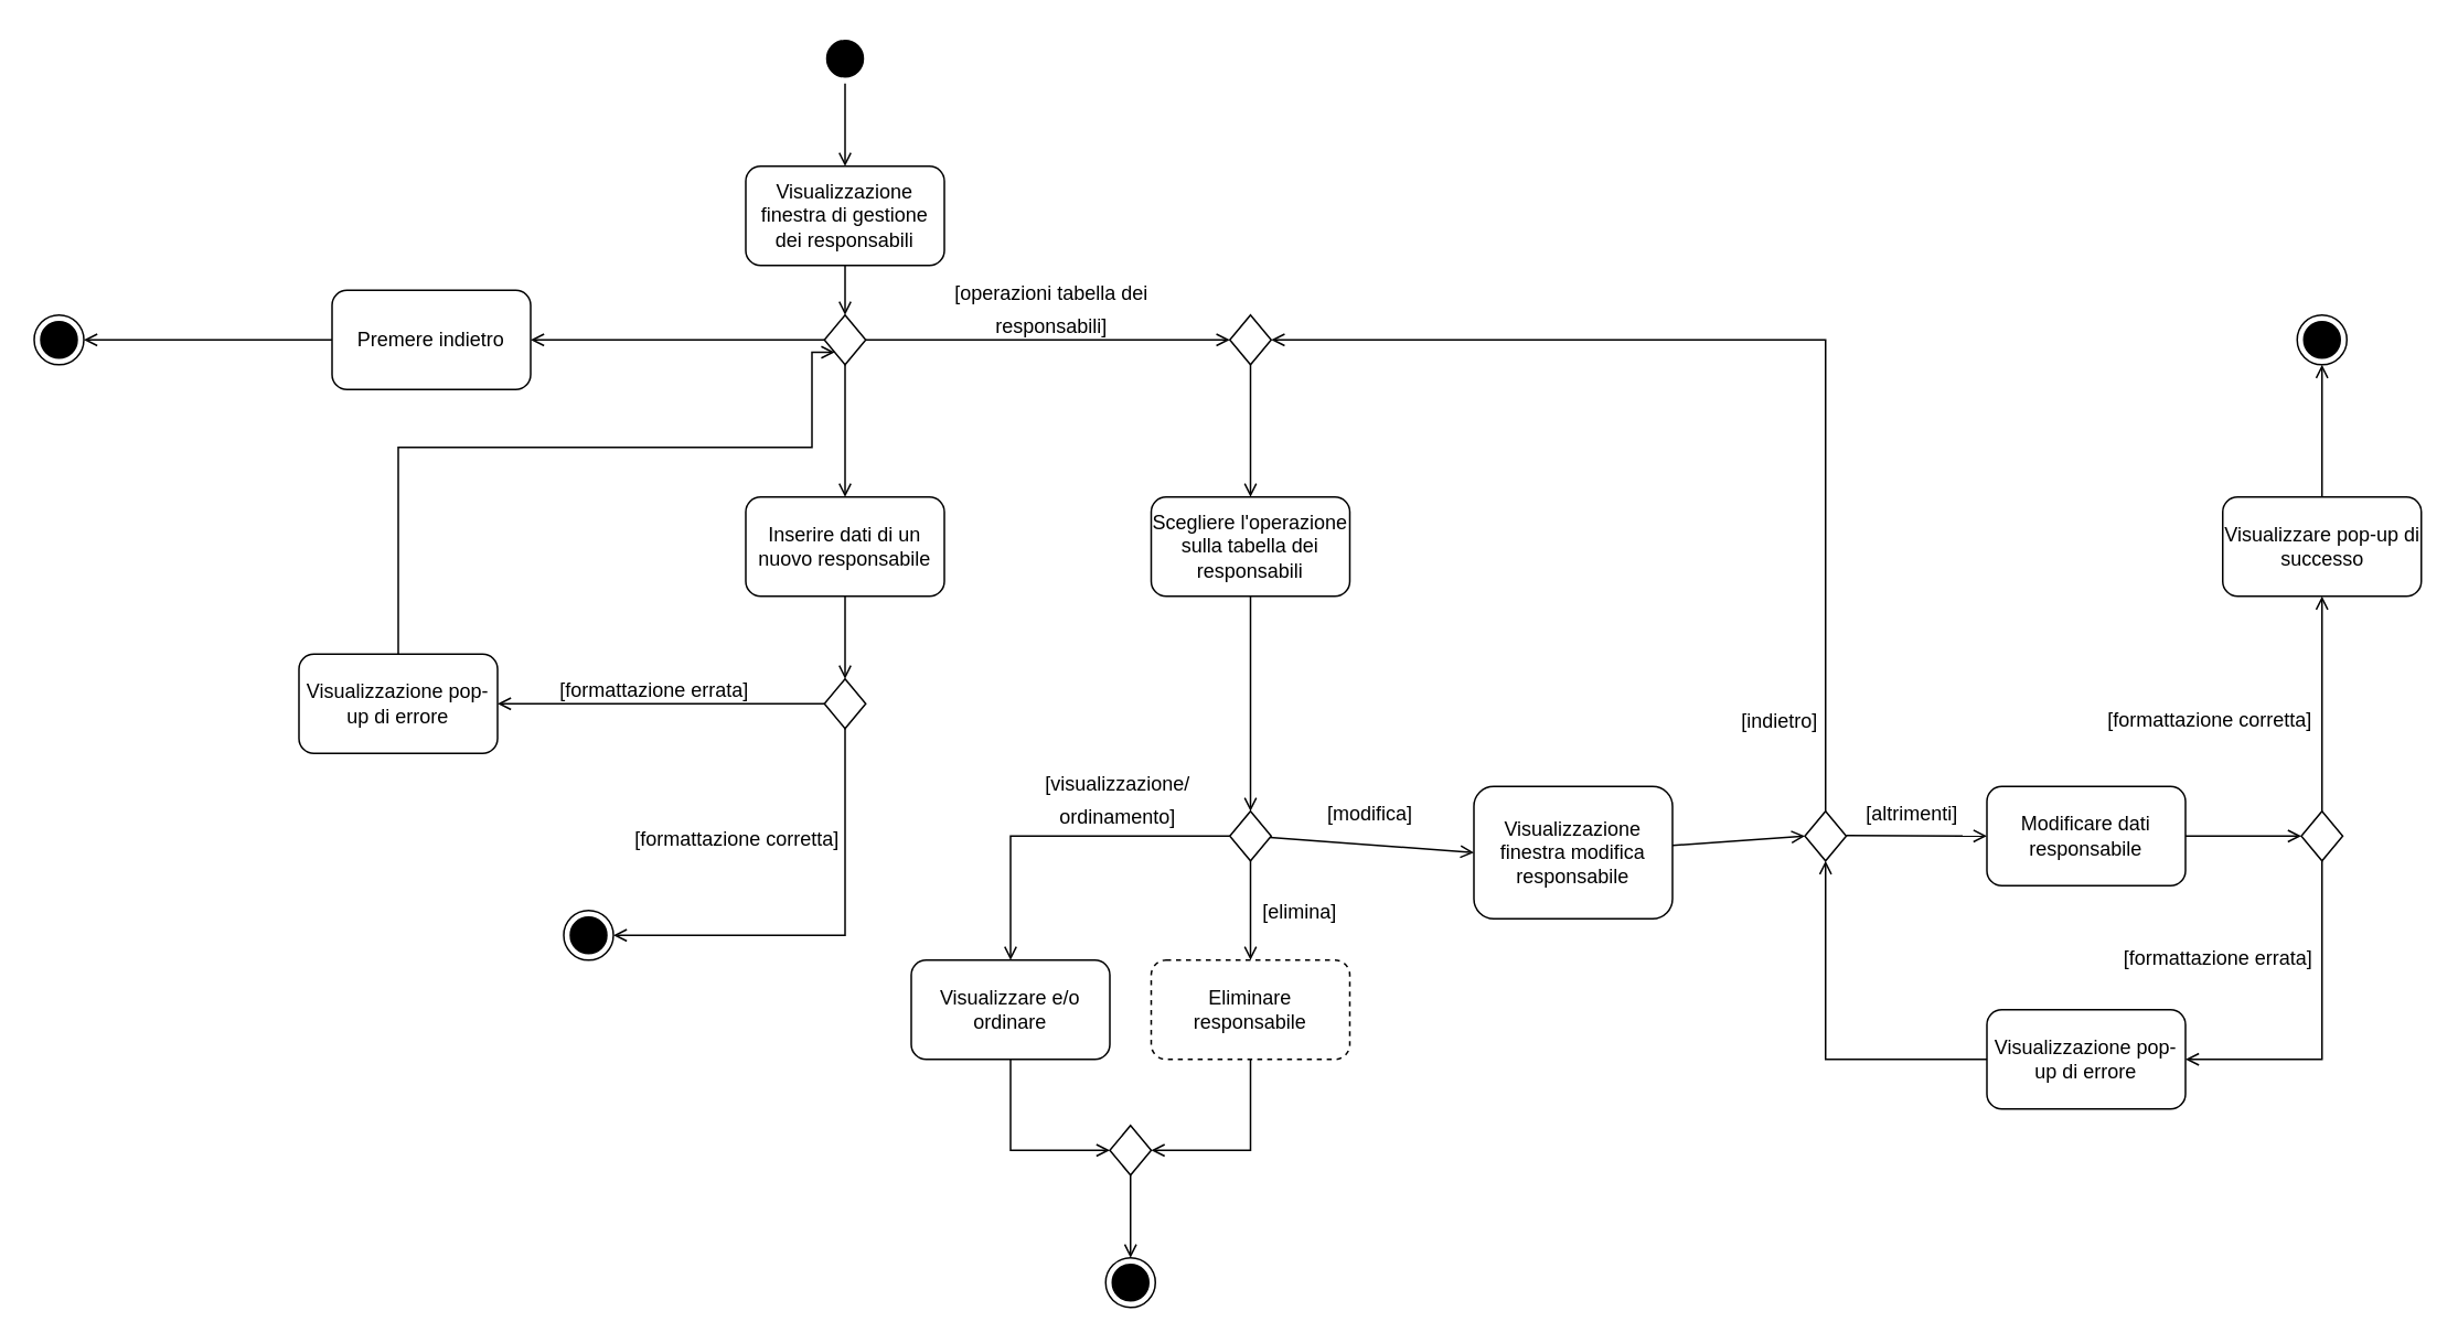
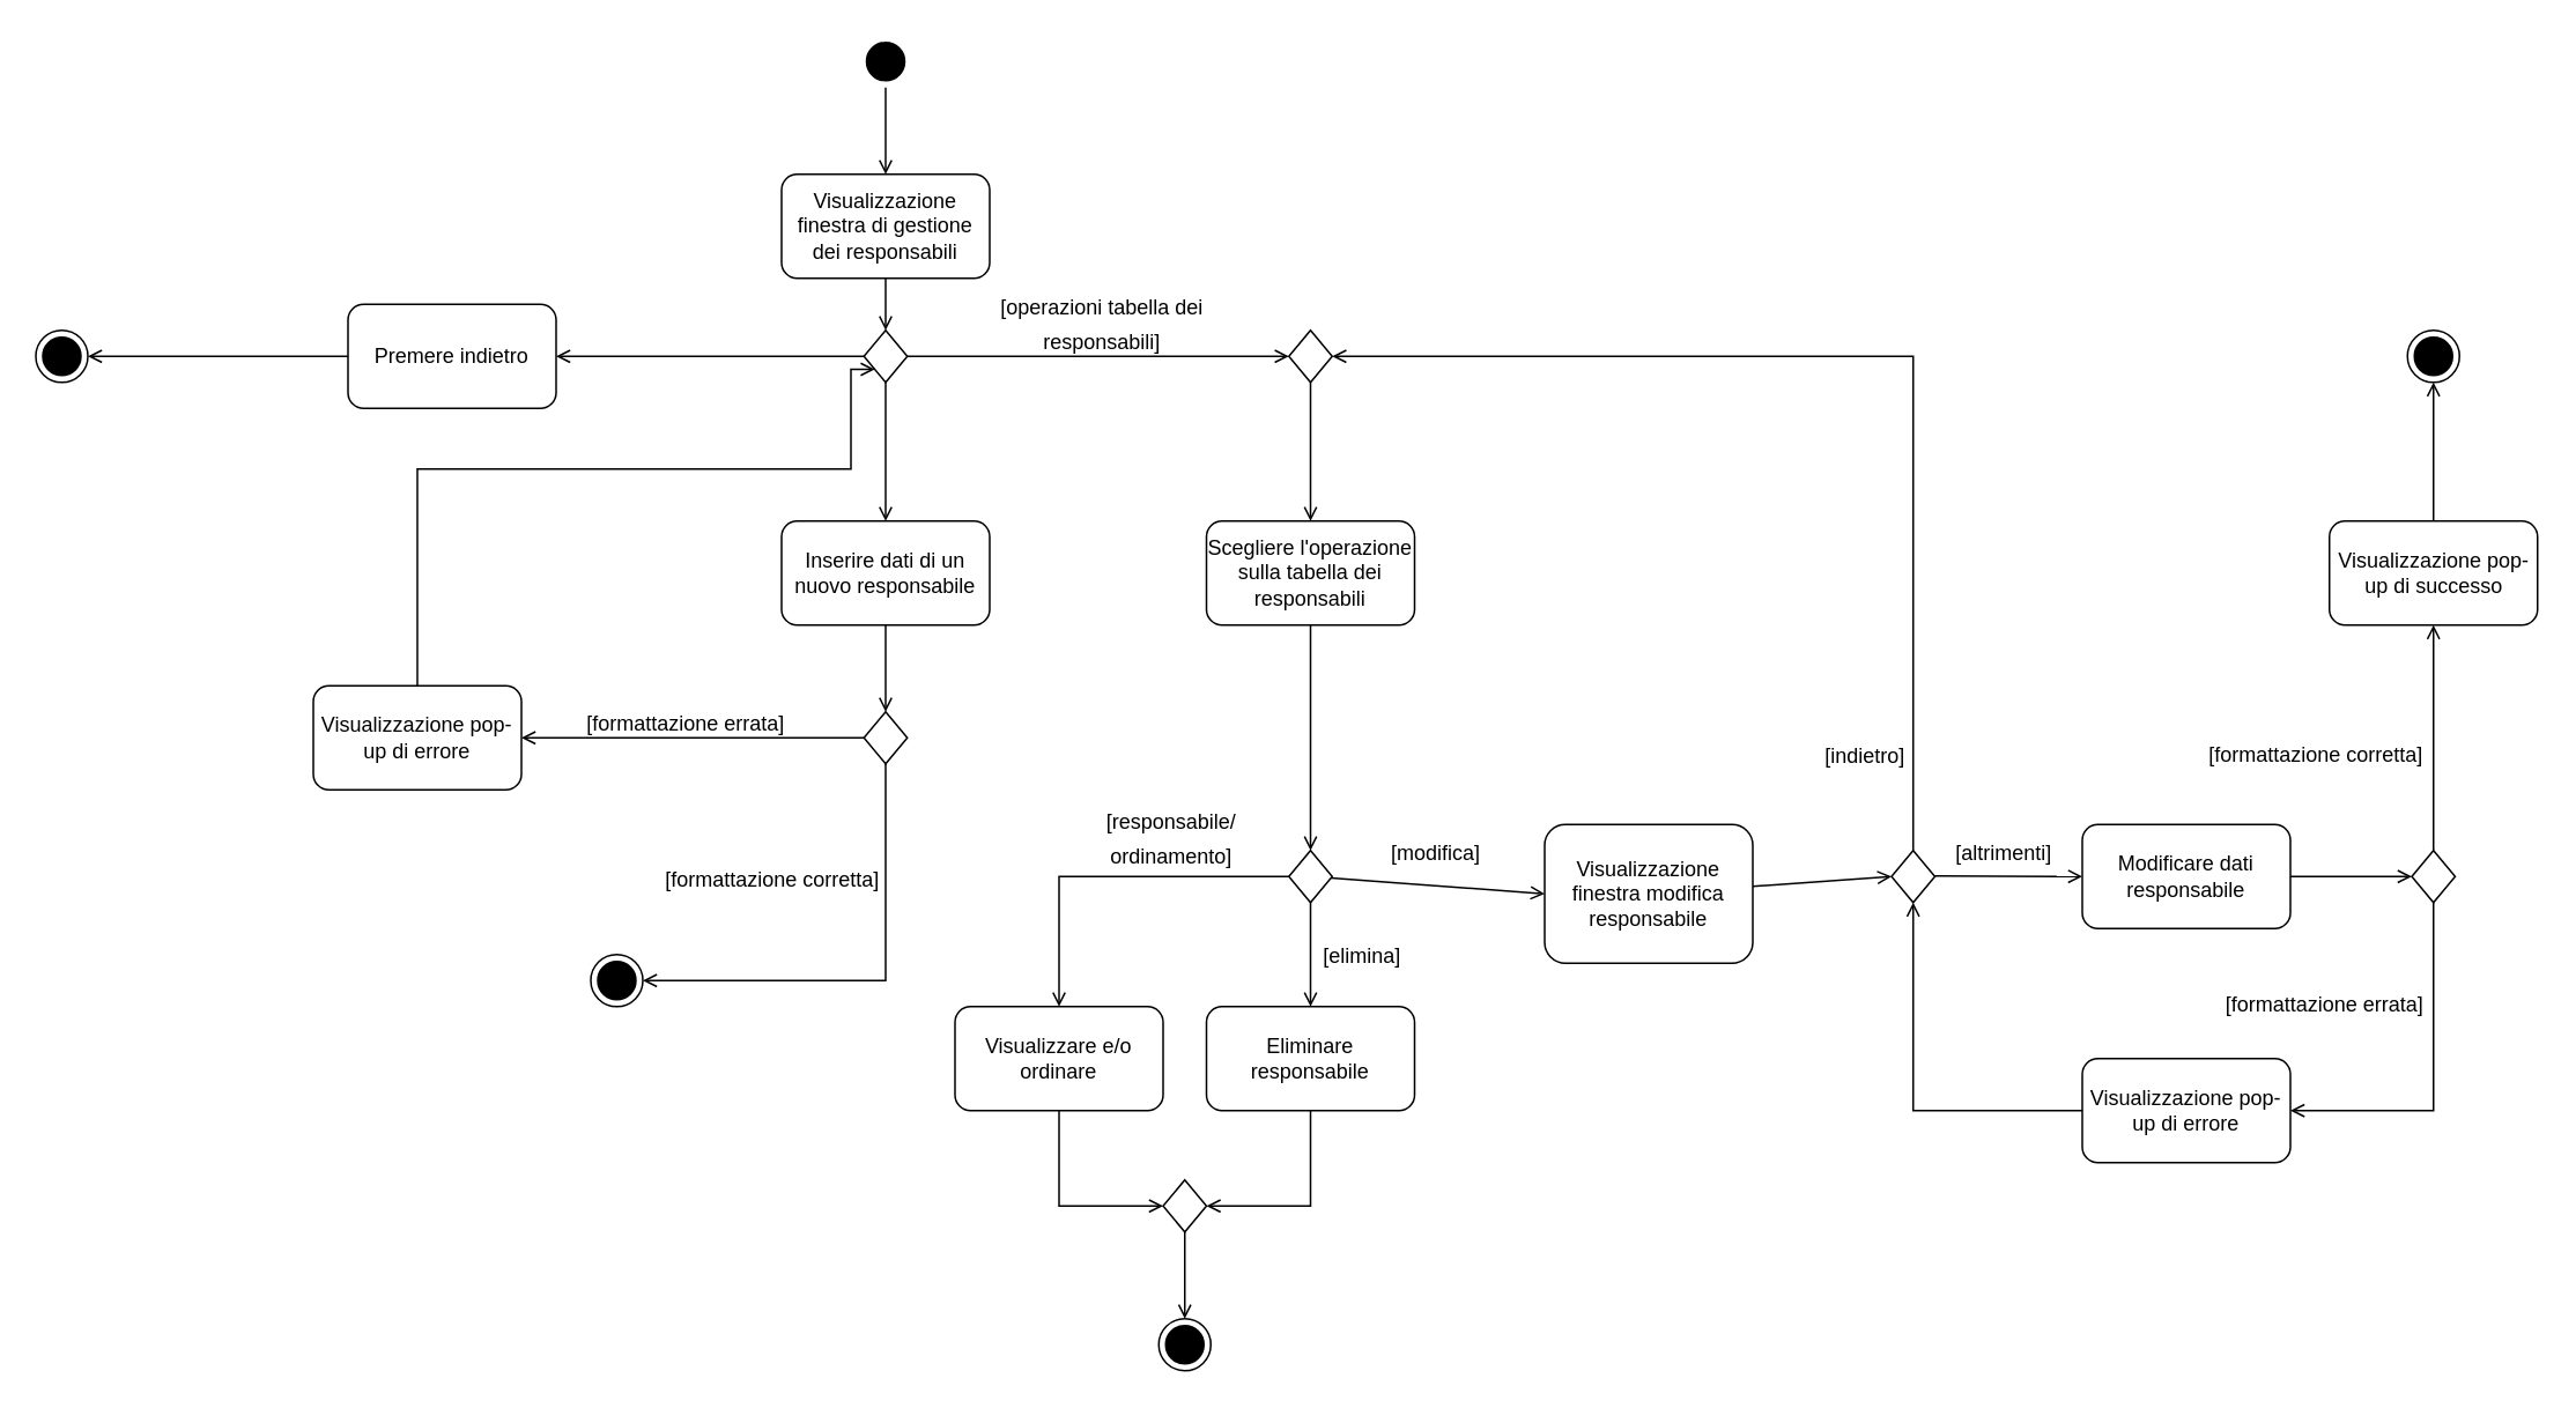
- <mxCell id="40" value="Visualizzare pop-up di successo" style="rounded=1;whiteSpace=wrap;html=1;" parent="1" vertex="1"><mxGeometry x="1342.5" y="300" width="120" height="60" as="geometry" /></mxCell>
+ <mxCell id="40" value="Visualizzazione pop-up di successo" style="rounded=1;whiteSpace=wrap;html=1;" parent="1" vertex="1"><mxGeometry x="1342.5" y="300" width="120" height="60" as="geometry" /></mxCell>
- <mxCell id="19" value="&lt;font style=&quot;font-size: 12px;&quot;&gt;[visualizzazione/ ordinamento]&lt;/font&gt;" style="text;html=1;strokeColor=none;fillColor=none;align=center;verticalAlign=middle;whiteSpace=wrap;rounded=0;fontSize=16;" parent="1" vertex="1"><mxGeometry x="625" y="458" width="100" height="47" as="geometry" /></mxCell>
+ <mxCell id="19" value="&lt;font style=&quot;font-size: 12px;&quot;&gt;[responsabile/ ordinamento]&lt;/font&gt;" style="text;html=1;strokeColor=none;fillColor=none;align=center;verticalAlign=middle;whiteSpace=wrap;rounded=0;fontSize=16;" parent="1" vertex="1"><mxGeometry x="625" y="458" width="100" height="47" as="geometry" /></mxCell>
- <mxCell id="57" value="Eliminare responsabile" style="rounded=1;whiteSpace=wrap;html=1;dashed=1;" parent="1" vertex="1"><mxGeometry x="695" y="580" width="120" height="60" as="geometry" /></mxCell>
+ <mxCell id="57" value="Eliminare responsabile" style="rounded=1;whiteSpace=wrap;html=1;" parent="1" vertex="1"><mxGeometry x="695" y="580" width="120" height="60" as="geometry" /></mxCell>
